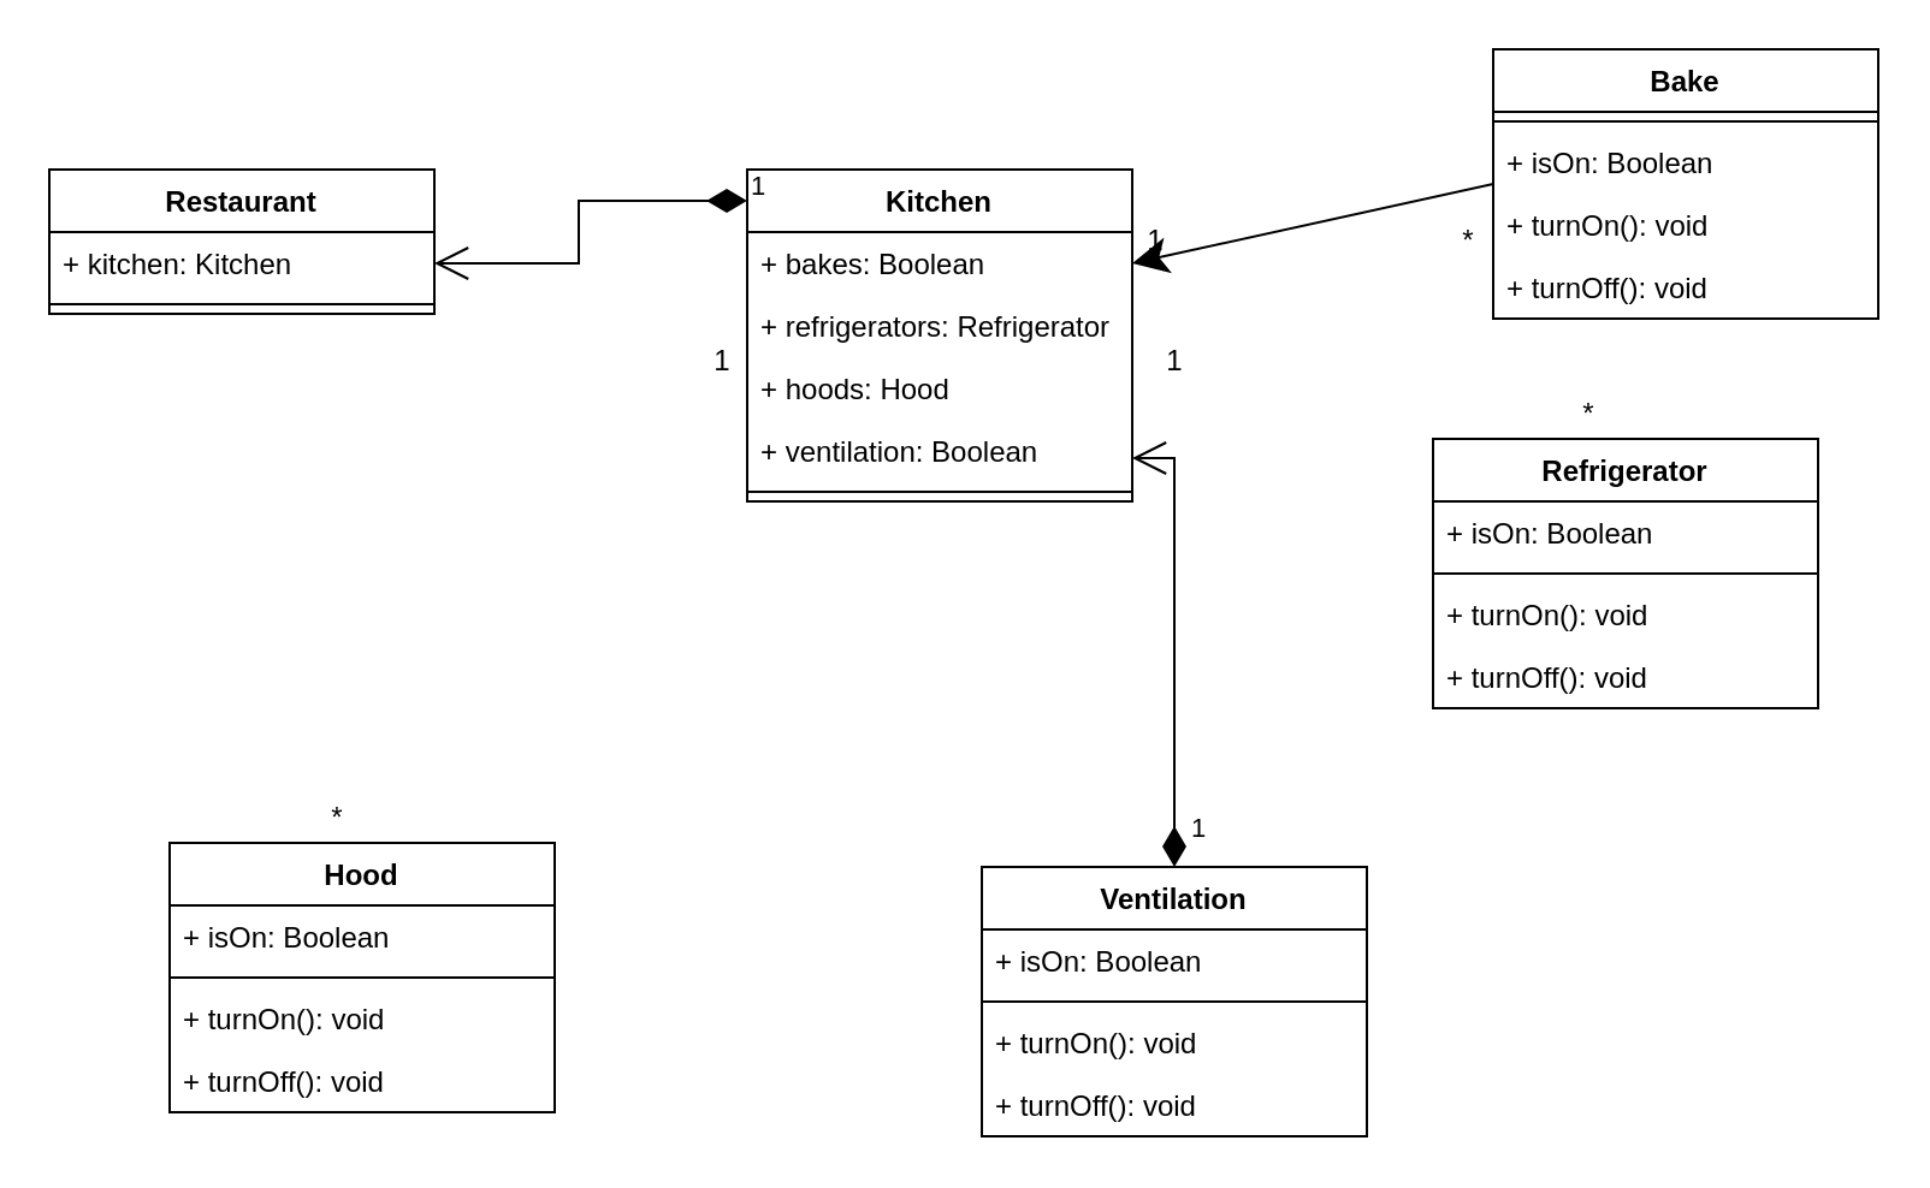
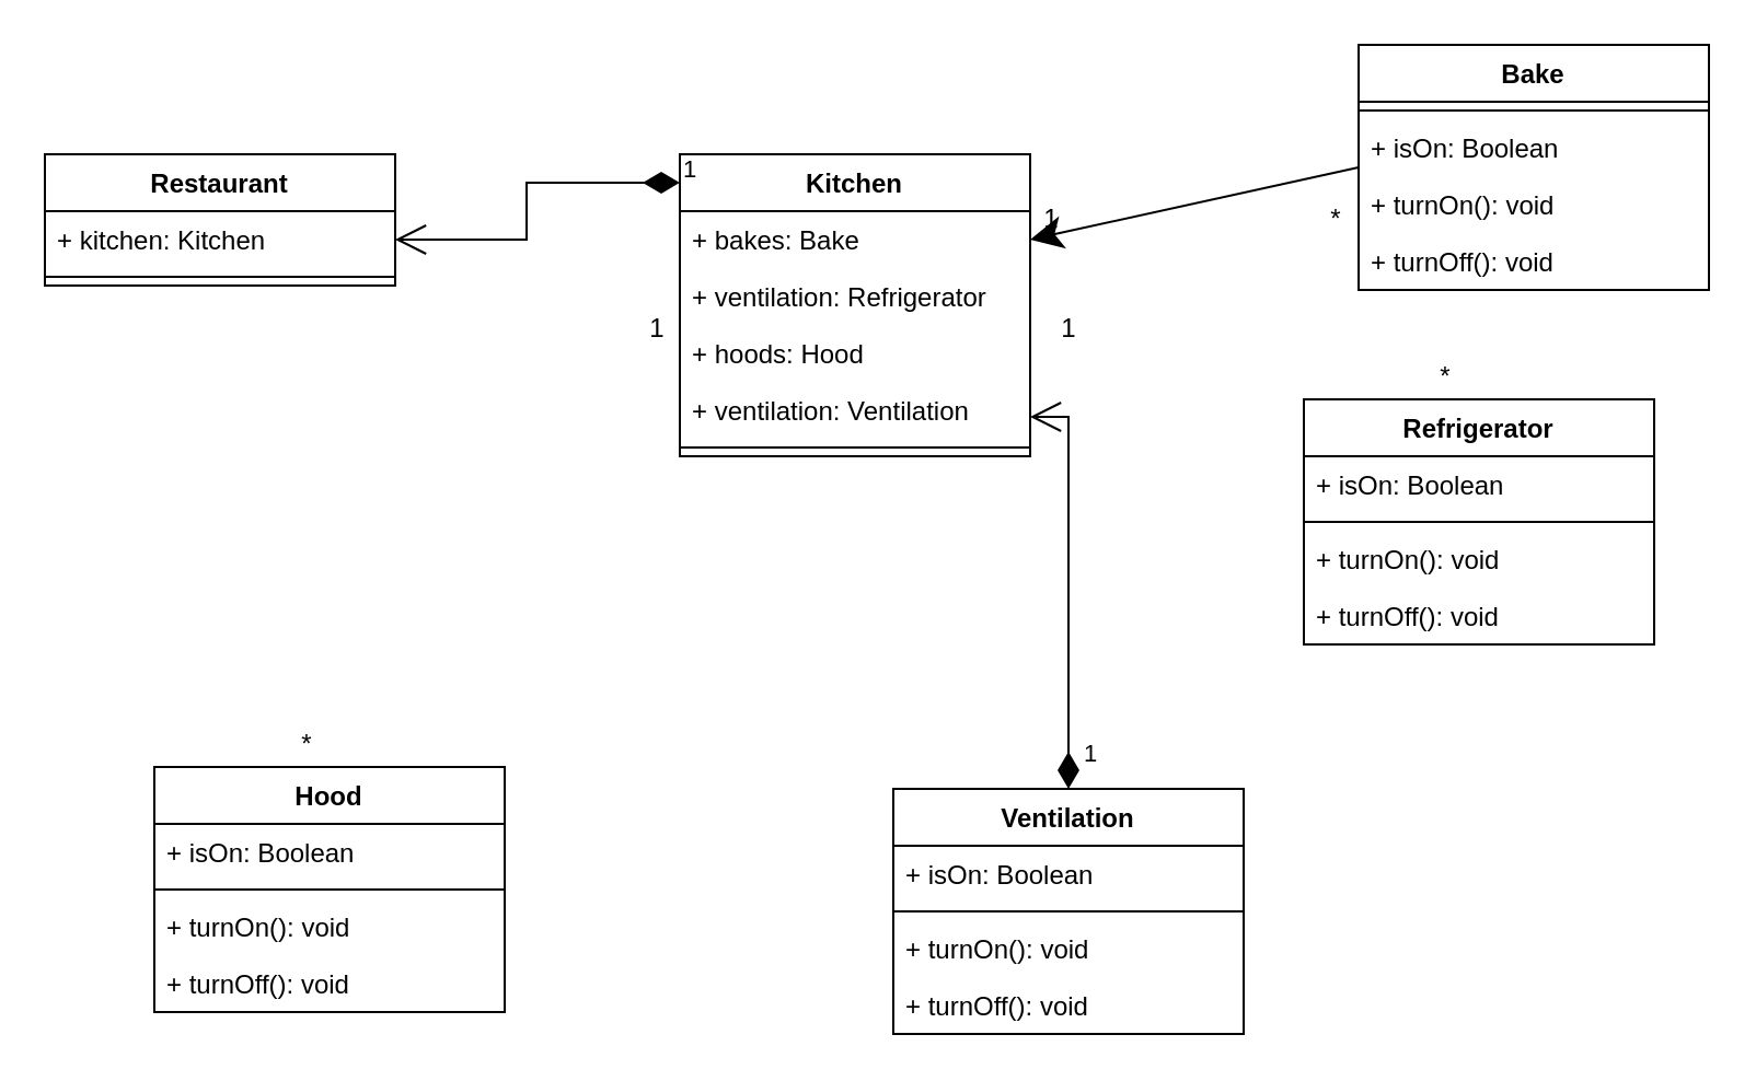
- <mxCell id="6" value="+ bakes: Boolean" style="text;strokeColor=none;fillColor=none;align=left;verticalAlign=top;spacingLeft=4;spacingRight=4;overflow=hidden;rotatable=0;points=[[0,0.5],[1,0.5]];portConstraint=eastwest;" vertex="1" parent="5"><mxGeometry y="26" width="160" height="26" as="geometry" /></mxCell>
+ <mxCell id="6" value="+ bakes: Bake" style="text;strokeColor=none;fillColor=none;align=left;verticalAlign=top;spacingLeft=4;spacingRight=4;overflow=hidden;rotatable=0;points=[[0,0.5],[1,0.5]];portConstraint=eastwest;" vertex="1" parent="5"><mxGeometry y="26" width="160" height="26" as="geometry" /></mxCell>
- <mxCell id="7" value="+ refrigerators: Refrigerator" style="text;strokeColor=none;fillColor=none;align=left;verticalAlign=top;spacingLeft=4;spacingRight=4;overflow=hidden;rotatable=0;points=[[0,0.5],[1,0.5]];portConstraint=eastwest;" vertex="1" parent="5"><mxGeometry y="52" width="160" height="26" as="geometry" /></mxCell>
+ <mxCell id="7" value="+ ventilation: Refrigerator" style="text;strokeColor=none;fillColor=none;align=left;verticalAlign=top;spacingLeft=4;spacingRight=4;overflow=hidden;rotatable=0;points=[[0,0.5],[1,0.5]];portConstraint=eastwest;" vertex="1" parent="5"><mxGeometry y="52" width="160" height="26" as="geometry" /></mxCell>
- <mxCell id="9" value="+ ventilation: Boolean" style="text;strokeColor=none;fillColor=none;align=left;verticalAlign=top;spacingLeft=4;spacingRight=4;overflow=hidden;rotatable=0;points=[[0,0.5],[1,0.5]];portConstraint=eastwest;" vertex="1" parent="5"><mxGeometry y="104" width="160" height="26" as="geometry" /></mxCell>
+ <mxCell id="9" value="+ ventilation: Ventilation" style="text;strokeColor=none;fillColor=none;align=left;verticalAlign=top;spacingLeft=4;spacingRight=4;overflow=hidden;rotatable=0;points=[[0,0.5],[1,0.5]];portConstraint=eastwest;" vertex="1" parent="5"><mxGeometry y="104" width="160" height="26" as="geometry" /></mxCell>
